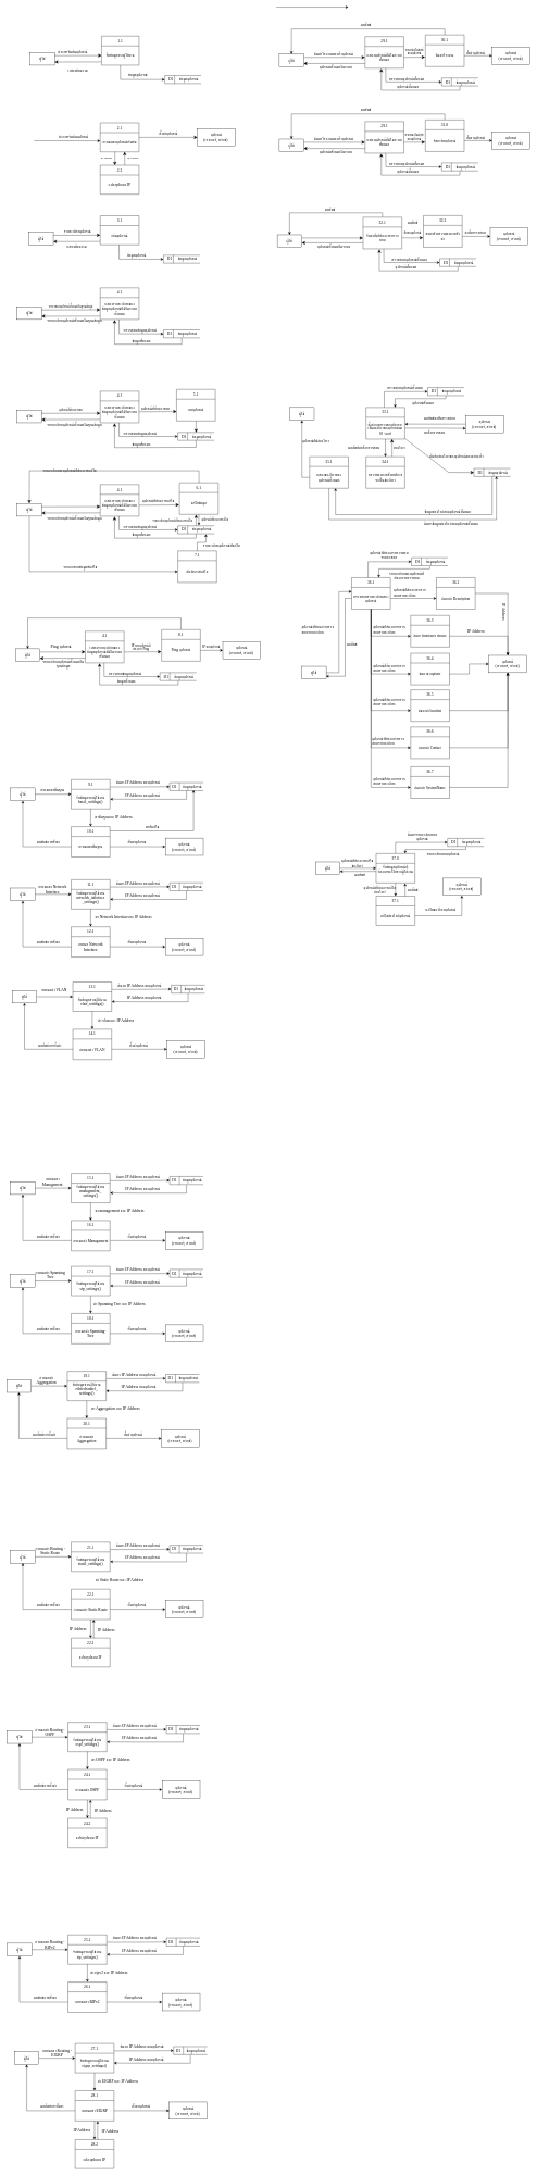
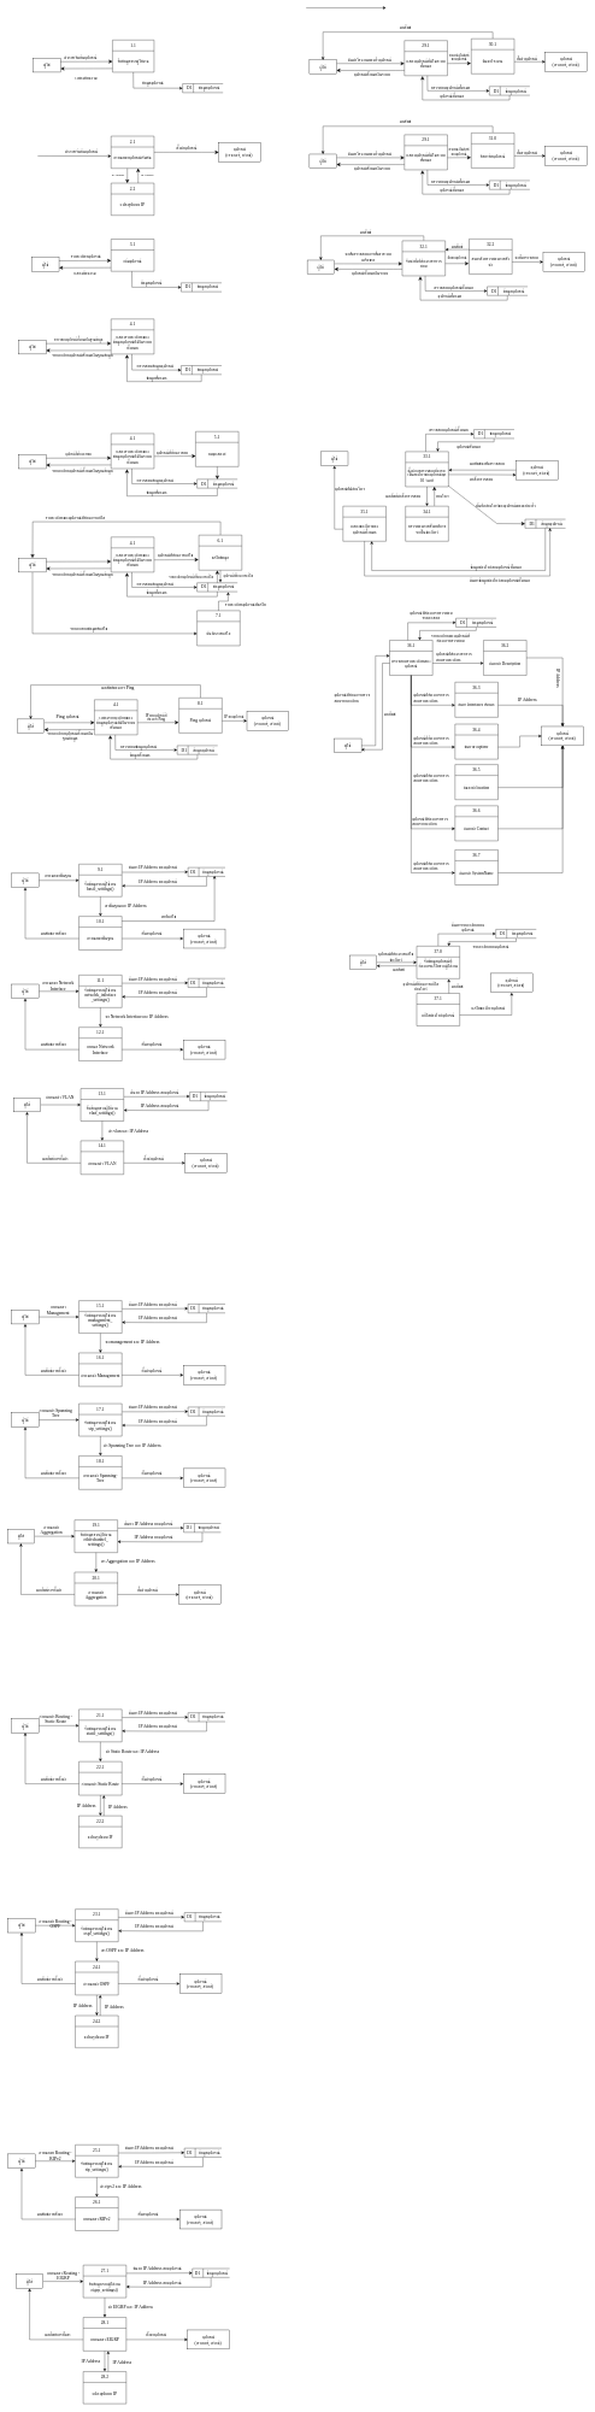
+ <mxCell id="377" style="edgeStyle=orthogonalEdgeStyle;rounded=0;orthogonalLoop=1;jettySize=auto;html=1;exitX=0.007;exitY=0.301;exitDx=0;exitDy=0;entryX=1;entryY=0.25;entryDx=0;entryDy=0;exitPerimeter=0;" edge="1" parent="1" source="378" target="372"><mxGeometry relative="1" as="geometry" /></mxCell>
+ <mxCell id="380" value="&lt;p style=&quot;language:en-US;margin-top:0pt;margin-bottom:0pt;margin-left:0in;&lt;br/&gt;text-align:center;direction:ltr;unicode-bidi:embed;mso-line-break-override:&lt;br/&gt;none;word-break:normal;punctuation-wrap:hanging&quot;&gt;&lt;span style=&quot;font-size: 12px;&quot;&gt;คำสั่งตรวจสอบการตั้งค่าระบบเครือข่าย&lt;/span&gt;&lt;/p&gt;" style="text;whiteSpace=wrap;html=1;fontSize=13;align=center;fontFamily=Sarabun;fontSource=https%3A%2F%2Ffonts.googleapis.com%2Fcss%3Ffamily%3DSarabun;" vertex="1" parent="1"><mxGeometry x="946.75" y="688.25" width="144" height="32.5" as="geometry" /></mxCell>
- <mxCell id="61" value="&lt;span&gt;ลบอุปกรณ์&lt;/span&gt;" style="text;strokeColor=none;fillColor=none;align=center;verticalAlign=middle;spacingLeft=4;spacingRight=4;overflow=hidden;points=[[0,0.5],[1,0.5]];portConstraint=eastwest;rotatable=0;whiteSpace=wrap;html=1;fontSize=12;fontFamily=Sarabun;fontSource=https%3A%2F%2Ffonts.googleapis.com%2Fcss%3Ffamily%3DSarabun;" vertex="1" parent="60"><mxGeometry y="30" width="119" height="67" as="geometry" /></mxCell>
+ <mxCell id="61" value="&lt;span&gt;ลบอุเเสดงอ์&lt;/span&gt;" style="text;strokeColor=none;fillColor=none;align=center;verticalAlign=middle;spacingLeft=4;spacingRight=4;overflow=hidden;points=[[0,0.5],[1,0.5]];portConstraint=eastwest;rotatable=0;whiteSpace=wrap;html=1;fontSize=12;fontFamily=Sarabun;fontSource=https%3A%2F%2Ffonts.googleapis.com%2Fcss%3Ffamily%3DSarabun;" vertex="1" parent="60"><mxGeometry y="30" width="119" height="67" as="geometry" /></mxCell>
- <mxCell id="81" value="&lt;span style=&quot;color: rgb(0, 0, 0); font-family: Sarabun; font-size: 12px; font-style: normal; font-variant-ligatures: normal; font-variant-caps: normal; font-weight: 400; letter-spacing: normal; orphans: 2; text-align: center; text-indent: 0px; text-transform: none; widows: 2; word-spacing: 0px; -webkit-text-stroke-width: 0px; white-space: normal; text-decoration-thickness: initial; text-decoration-style: initial; text-decoration-color: initial; float: none; display: inline !important;&quot;&gt;รายละเอียดของอุปกรณ์ที่ต้องการแก้ไข&lt;/span&gt;" style="text;whiteSpace=wrap;html=1;fontFamily=Sarabun;fontSource=https%3A%2F%2Ffonts.googleapis.com%2Fcss%3Ffamily%3DSarabun;" vertex="1" parent="1"><mxGeometry x="129.004" y="1428.003" width="208" height="37" as="geometry" /></mxCell>
+ <mxCell id="81" value="&lt;span style=&quot;color: rgb(0, 0, 0); font-family: Sarabun; font-size: 12px; font-style: normal; font-variant-ligatures: normal; font-variant-caps: normal; font-weight: 400; letter-spacing: normal; orphans: 2; text-align: center; text-indent: 0px; text-transform: none; widows: 2; word-spacing: 0px; -webkit-text-stroke-width: 0px; white-space: normal; text-decoration-thickness: initial; text-decoration-style: initial; text-decoration-color: initial; float: none; display: inline !important;&quot;&gt;รายละเอียดของอุปกรณ์ที่ต้องการแก้ไข&lt;/span&gt;" style="text;whiteSpace=wrap;html=1;fontFamily=Sarabun;fontSource=https%3A%2F%2Ffonts.googleapis.com%2Fcss%3Ffamily%3DSarabun;" vertex="1" parent="1"><mxGeometry x="124.004" y="1418.003" width="208" height="37" as="geometry" /></mxCell>
+ <mxCell id="111" value="&lt;span style=&quot;color: rgb(0, 0, 0); font-family: Sarabun; font-style: normal; font-variant-ligatures: normal; font-variant-caps: normal; font-weight: 400; letter-spacing: normal; orphans: 2; text-align: center; text-indent: 0px; text-transform: none; widows: 2; word-spacing: 0px; -webkit-text-stroke-width: 0px; white-space: normal; text-decoration-thickness: initial; text-decoration-style: initial; text-decoration-color: initial; float: none; display: inline !important;&quot;&gt;ผลลัพธ์ของการ Ping&lt;/span&gt;" style="text;whiteSpace=wrap;html=1;fontSize=12;" vertex="1" parent="1"><mxGeometry x="279" y="1889" width="121" height="37" as="geometry" /></mxCell>
- <mxCell id="418" style="edgeStyle=orthogonalEdgeStyle;rounded=0;orthogonalLoop=1;jettySize=auto;html=1;entryX=0;entryY=0.5;entryDx=0;entryDy=0;" edge="1" parent="1" source="421" target="435"><mxGeometry relative="1" as="geometry" /></mxCell>
- <mxCell id="465" style="edgeStyle=orthogonalEdgeStyle;rounded=0;orthogonalLoop=1;jettySize=auto;html=1;entryX=0.5;entryY=0;entryDx=0;entryDy=0;" edge="1" parent="1" source="467" target="471"><mxGeometry relative="1" as="geometry" /></mxCell>
+ <mxCell id="231" style="edgeStyle=orthogonalEdgeStyle;rounded=0;orthogonalLoop=1;jettySize=auto;html=1;" edge="1" parent="1" source="232" target="235"><mxGeometry relative="1" as="geometry" /></mxCell>
- <mxCell id="267" value="&lt;p style=&quot;language:en-US;margin-top:0pt;margin-bottom:0pt;margin-left:0in;&lt;br/&gt;text-align:center;direction:ltr;unicode-bidi:embed;mso-line-break-override:&lt;br/&gt;none;word-break:normal;punctuation-wrap:hanging&quot;&gt;กำหนดค่า Routing - OSPF&lt;/p&gt;" style="text;whiteSpace=wrap;html=1;fontSize=12;align=center;fontFamily=Sarabun;fontSource=https%3A%2F%2Ffonts.googleapis.com%2Fcss%3Ffamily%3DSarabun;" vertex="1" parent="1"><mxGeometry x="106" y="5291" width="94" height="32.5" as="geometry" /></mxCell>
+ <mxCell id="267" value="&lt;p style=&quot;language:en-US;margin-top:0pt;margin-bottom:0pt;margin-left:0in;&lt;br/&gt;text-align:center;direction:ltr;unicode-bidi:embed;mso-line-break-override:&lt;br/&gt;none;word-break:normal;punctuation-wrap:hanging&quot;&gt;กำหนดค่า Routing - OSPF&lt;/p&gt;" style="text;whiteSpace=wrap;html=1;fontSize=12;align=center;fontFamily=Sarabun;fontSource=https%3A%2F%2Ffonts.googleapis.com%2Fcss%3Ffamily%3DSarabun;" vertex="1" parent="1"><mxGeometry x="106" y="5301" width="94" height="32.5" as="geometry" /></mxCell>
